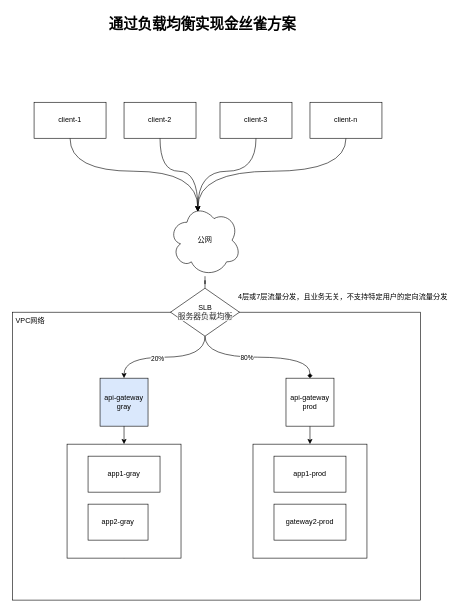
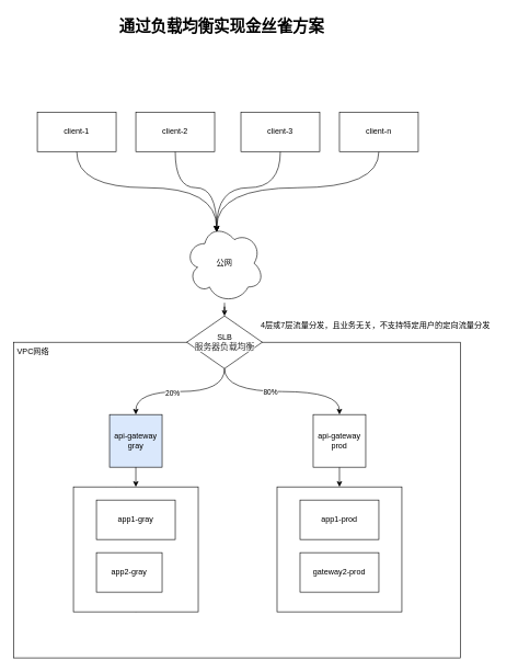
- <mxCell id="12" style="edgeStyle=orthogonalEdgeStyle;curved=1;rounded=0;orthogonalLoop=1;jettySize=auto;html=1;entryX=0.5;entryY=0;entryDx=0;entryDy=0;endArrow=none;" edge="1" parent="1" source="13" target="19"><mxGeometry relative="1" as="geometry" /></mxCell>
+ <mxCell id="12" style="edgeStyle=orthogonalEdgeStyle;curved=1;rounded=0;orthogonalLoop=1;jettySize=auto;html=1;entryX=0.5;entryY=0;entryDx=0;entryDy=0;" edge="1" parent="1" source="13" target="19"><mxGeometry relative="1" as="geometry" /></mxCell>
- <mxCell id="17" style="edgeStyle=orthogonalEdgeStyle;curved=1;rounded=0;orthogonalLoop=1;jettySize=auto;html=1;exitX=0.5;exitY=1;exitDx=0;exitDy=0;endArrow=diamond;" edge="1" parent="1" source="19" target="24"><mxGeometry relative="1" as="geometry" /></mxCell>
+ <mxCell id="17" style="edgeStyle=orthogonalEdgeStyle;curved=1;rounded=0;orthogonalLoop=1;jettySize=auto;html=1;exitX=0.5;exitY=1;exitDx=0;exitDy=0;" edge="1" parent="1" source="19" target="24"><mxGeometry relative="1" as="geometry" /></mxCell>
